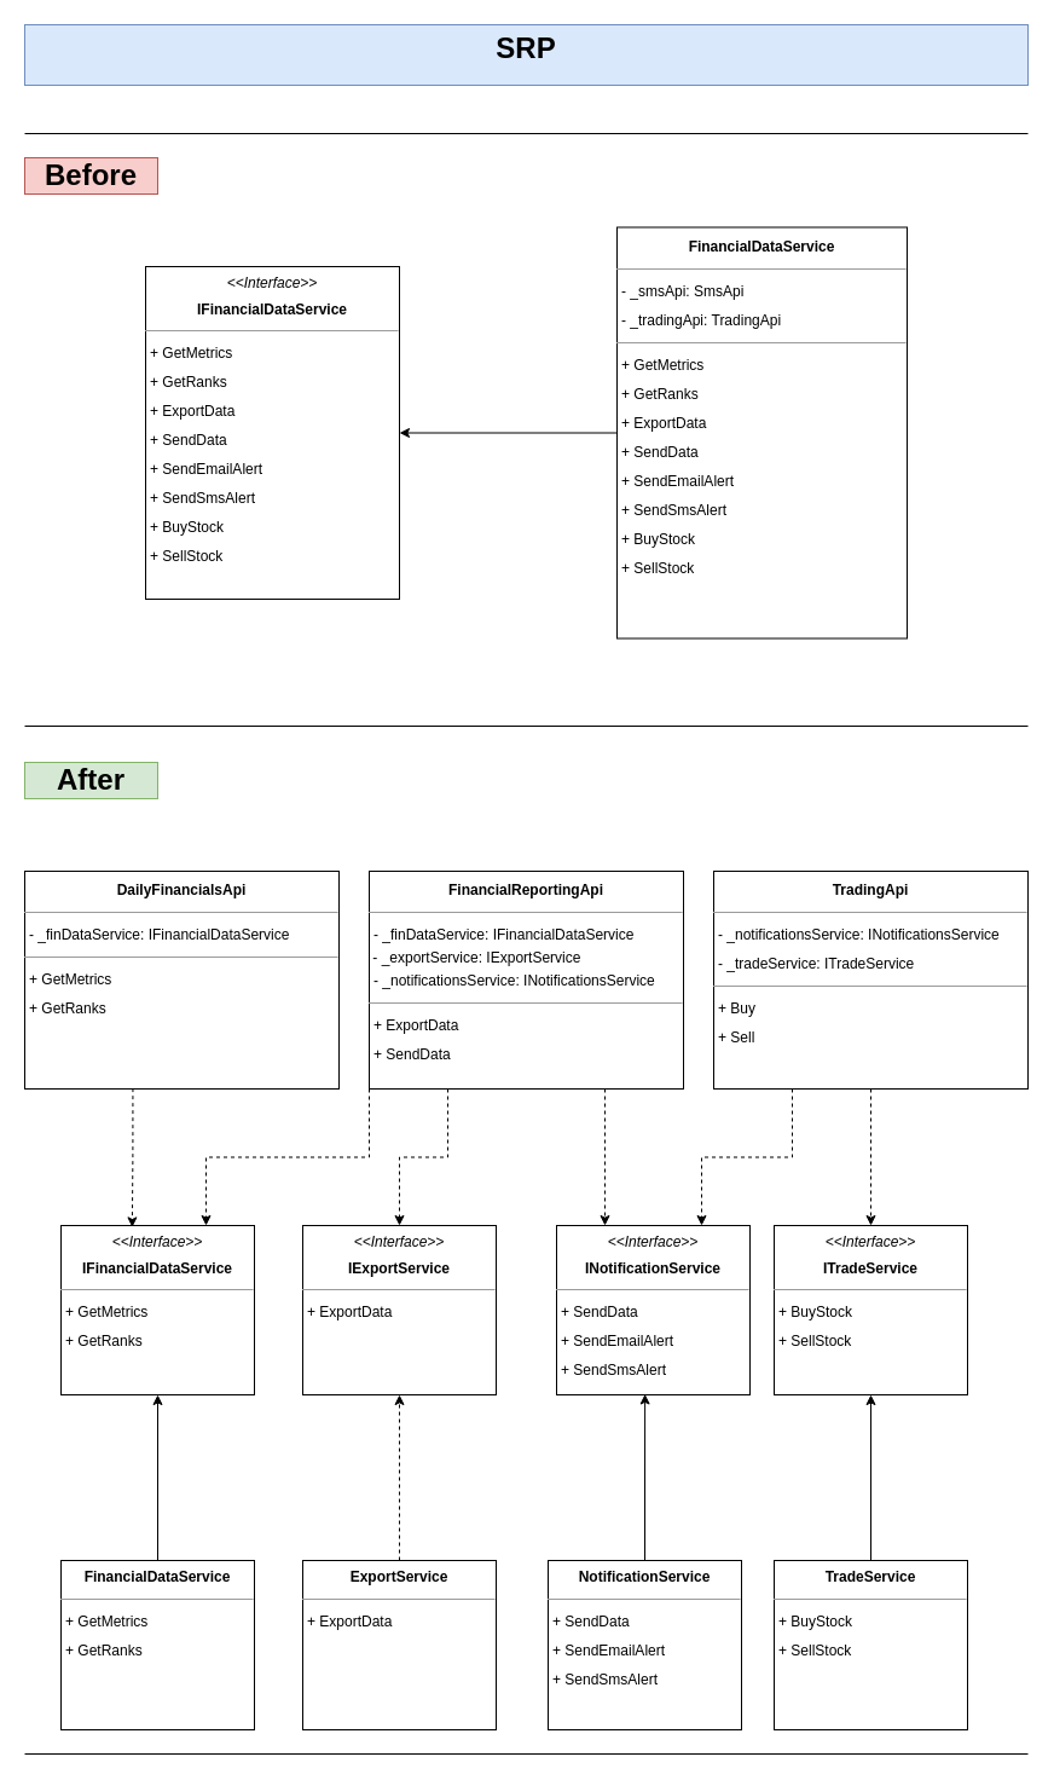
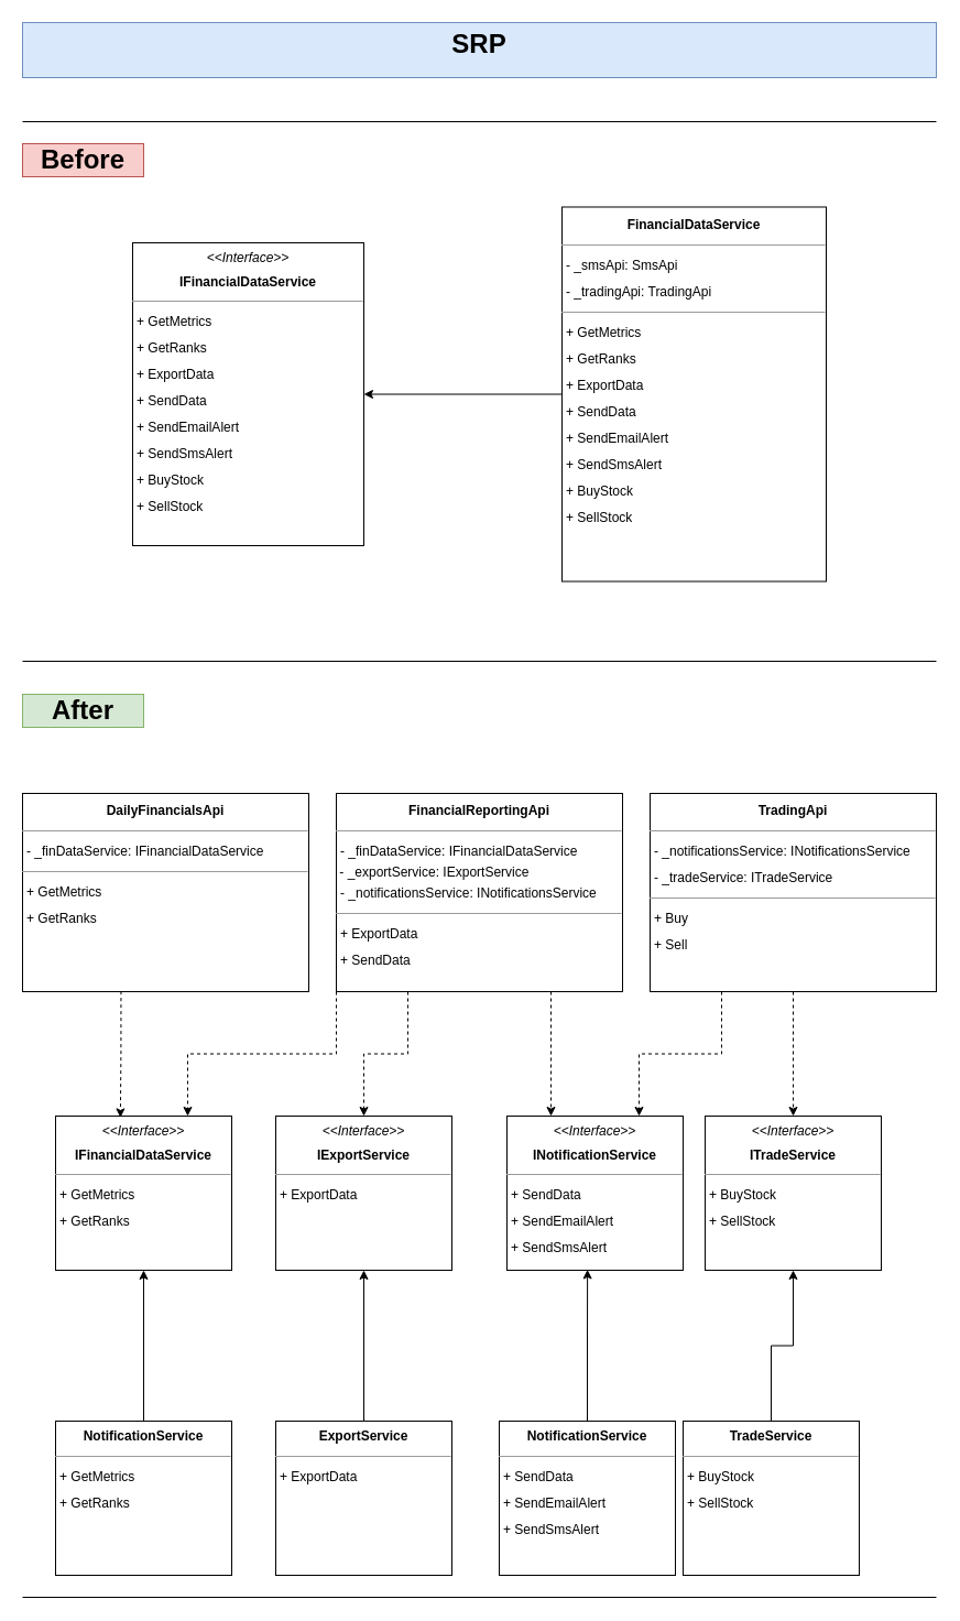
- <mxCell id="14" style="edgeStyle=orthogonalEdgeStyle;rounded=0;orthogonalLoop=1;jettySize=auto;html=1;entryX=0.5;entryY=1;entryDx=0;entryDy=0;dashed=1;" edge="1" parent="1" source="15" target="28"><mxGeometry relative="1" as="geometry" /></mxCell>
+ <mxCell id="14" style="edgeStyle=orthogonalEdgeStyle;rounded=0;orthogonalLoop=1;jettySize=auto;html=1;entryX=0.5;entryY=1;entryDx=0;entryDy=0;" edge="1" parent="1" source="15" target="28"><mxGeometry relative="1" as="geometry" /></mxCell>
- <mxCell id="10" value="&lt;p style=&quot;margin: 4px 0px 0px; text-align: center; line-height: 180%;&quot;&gt;&lt;b&gt;FinancialDataService           &lt;/b&gt;&lt;br&gt;&lt;/p&gt;&lt;hr style=&quot;line-height: 180%;&quot; size=&quot;1&quot;&gt;&lt;p style=&quot;margin: 0px 0px 0px 4px; line-height: 180%;&quot;&gt;&lt;/p&gt;&lt;p style=&quot;border-color: var(--border-color); margin: 0px 0px 0px 4px; line-height: 24px;&quot;&gt;+ GetMetrics&amp;nbsp;&lt;/p&gt;&lt;p style=&quot;border-color: var(--border-color); margin: 0px 0px 0px 4px; line-height: 24px;&quot;&gt;+ GetRanks&amp;nbsp;&lt;/p&gt;" style="verticalAlign=top;align=left;overflow=fill;fontSize=12;fontFamily=Helvetica;html=1;whiteSpace=wrap;" vertex="1" parent="1"><mxGeometry x="50" y="1290" width="160" height="140" as="geometry" /></mxCell>
+ <mxCell id="10" value="&lt;p style=&quot;margin: 4px 0px 0px; text-align: center; line-height: 180%;&quot;&gt;&lt;b&gt;NotificationService           &lt;/b&gt;&lt;br&gt;&lt;/p&gt;&lt;hr style=&quot;line-height: 180%;&quot; size=&quot;1&quot;&gt;&lt;p style=&quot;margin: 0px 0px 0px 4px; line-height: 180%;&quot;&gt;&lt;/p&gt;&lt;p style=&quot;border-color: var(--border-color); margin: 0px 0px 0px 4px; line-height: 24px;&quot;&gt;+ GetMetrics&amp;nbsp;&lt;/p&gt;&lt;p style=&quot;border-color: var(--border-color); margin: 0px 0px 0px 4px; line-height: 24px;&quot;&gt;+ GetRanks&amp;nbsp;&lt;/p&gt;" style="verticalAlign=top;align=left;overflow=fill;fontSize=12;fontFamily=Helvetica;html=1;whiteSpace=wrap;" vertex="1" parent="1"><mxGeometry x="50" y="1290" width="160" height="140" as="geometry" /></mxCell>
- <mxCell id="13" value="&lt;p style=&quot;margin: 4px 0px 0px; text-align: center; line-height: 180%;&quot;&gt;&lt;b&gt;TradeService&lt;/b&gt;&lt;br&gt;&lt;/p&gt;&lt;hr style=&quot;line-height: 180%;&quot; size=&quot;1&quot;&gt;&lt;p style=&quot;margin: 0px 0px 0px 4px; line-height: 180%;&quot;&gt;&lt;/p&gt;&lt;p style=&quot;border-color: var(--border-color); margin: 0px 0px 0px 4px; line-height: 24px;&quot;&gt;&lt;span style=&quot;background-color: initial;&quot;&gt;+ BuyStock&lt;/span&gt;&lt;br&gt;&lt;/p&gt;&lt;p style=&quot;border-color: var(--border-color); margin: 0px 0px 0px 4px; line-height: 24px;&quot;&gt;&lt;span style=&quot;border-color: var(--border-color); background-color: initial;&quot;&gt;+ SellStock&lt;/span&gt;&lt;/p&gt;" style="verticalAlign=top;align=left;overflow=fill;fontSize=12;fontFamily=Helvetica;html=1;whiteSpace=wrap;" vertex="1" parent="1"><mxGeometry x="640" y="1290" width="160" height="140" as="geometry" /></mxCell>
+ <mxCell id="13" value="&lt;p style=&quot;margin: 4px 0px 0px; text-align: center; line-height: 180%;&quot;&gt;&lt;b&gt;TradeService&lt;/b&gt;&lt;br&gt;&lt;/p&gt;&lt;hr style=&quot;line-height: 180%;&quot; size=&quot;1&quot;&gt;&lt;p style=&quot;margin: 0px 0px 0px 4px; line-height: 180%;&quot;&gt;&lt;/p&gt;&lt;p style=&quot;border-color: var(--border-color); margin: 0px 0px 0px 4px; line-height: 24px;&quot;&gt;&lt;span style=&quot;background-color: initial;&quot;&gt;+ BuyStock&lt;/span&gt;&lt;br&gt;&lt;/p&gt;&lt;p style=&quot;border-color: var(--border-color); margin: 0px 0px 0px 4px; line-height: 24px;&quot;&gt;&lt;span style=&quot;border-color: var(--border-color); background-color: initial;&quot;&gt;+ SellStock&lt;/span&gt;&lt;/p&gt;" style="verticalAlign=top;align=left;overflow=fill;fontSize=12;fontFamily=Helvetica;html=1;whiteSpace=wrap;" vertex="1" parent="1"><mxGeometry x="620" y="1290" width="160" height="140" as="geometry" /></mxCell>
